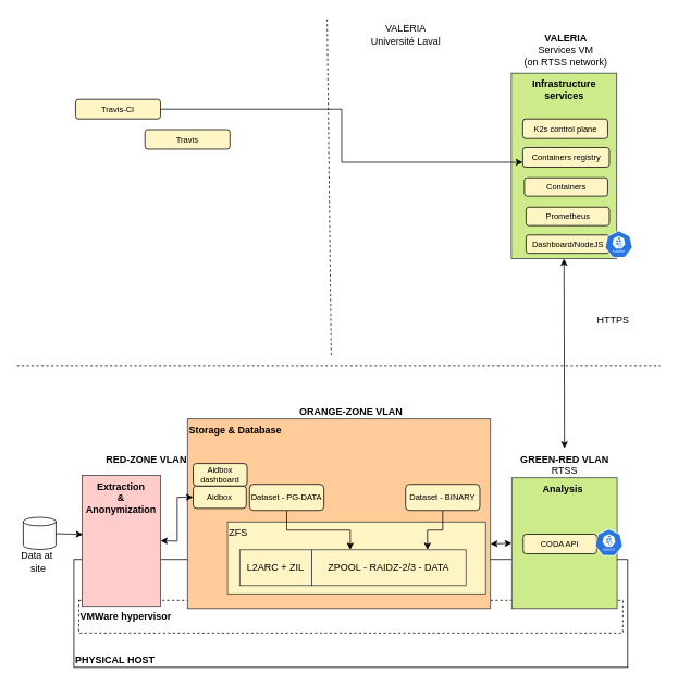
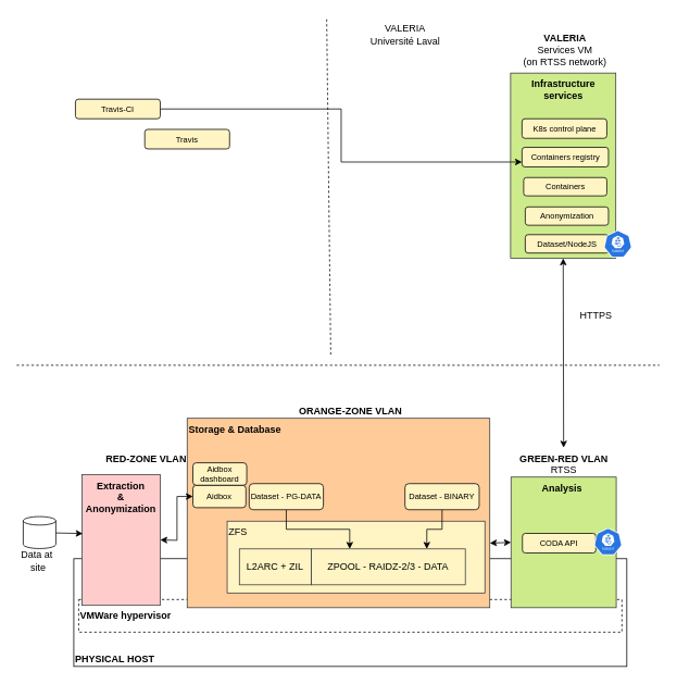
- <mxCell id="25" value="K2s control plane" style="rounded=1;whiteSpace=wrap;html=1;strokeColor=#000000;fillColor=#FFF4C3;fontSize=10;align=center;" parent="1" vertex="1"><mxGeometry x="639.5" y="145" width="104" height="24" as="geometry" /></mxCell>
+ <mxCell id="25" value="K8s control plane" style="rounded=1;whiteSpace=wrap;html=1;strokeColor=#000000;fillColor=#FFF4C3;fontSize=10;align=center;" parent="1" vertex="1"><mxGeometry x="639.5" y="145" width="104" height="24" as="geometry" /></mxCell>
- <mxCell id="27" value="Prometheus" style="rounded=1;whiteSpace=wrap;html=1;strokeColor=#000000;fillColor=#FFF4C3;fontSize=10;align=center;" parent="1" vertex="1"><mxGeometry x="643.5" y="253" width="102" height="22.5" as="geometry" /></mxCell>
+ <mxCell id="27" value="Anonymization" style="rounded=1;whiteSpace=wrap;html=1;strokeColor=#000000;fillColor=#FFF4C3;fontSize=10;align=center;" parent="1" vertex="1"><mxGeometry x="643.5" y="253" width="102" height="22.5" as="geometry" /></mxCell>
- <mxCell id="28" value="Dashboard/NodeJS" style="rounded=1;whiteSpace=wrap;html=1;strokeColor=#000000;fillColor=#FFF4C3;fontSize=10;align=center;" parent="1" vertex="1"><mxGeometry x="643.5" y="287" width="102" height="22.5" as="geometry" /></mxCell>
+ <mxCell id="28" value="Dataset/NodeJS" style="rounded=1;whiteSpace=wrap;html=1;strokeColor=#000000;fillColor=#FFF4C3;fontSize=10;align=center;" parent="1" vertex="1"><mxGeometry x="643.5" y="287" width="102" height="22.5" as="geometry" /></mxCell>
- <mxCell id="39" value="HTTPS" style="text;html=1;resizable=0;autosize=1;align=center;verticalAlign=middle;points=[];fillColor=none;strokeColor=none;rounded=0;" parent="1" vertex="1"><mxGeometry x="725.5" y="383" width="49" height="18" as="geometry" /></mxCell>
+ <mxCell id="39" value="HTTPS" style="text;html=1;resizable=0;autosize=1;align=center;verticalAlign=middle;points=[];fillColor=none;strokeColor=none;rounded=0;" parent="1" vertex="1"><mxGeometry x="705.5" y="378" width="49" height="18" as="geometry" /></mxCell>
